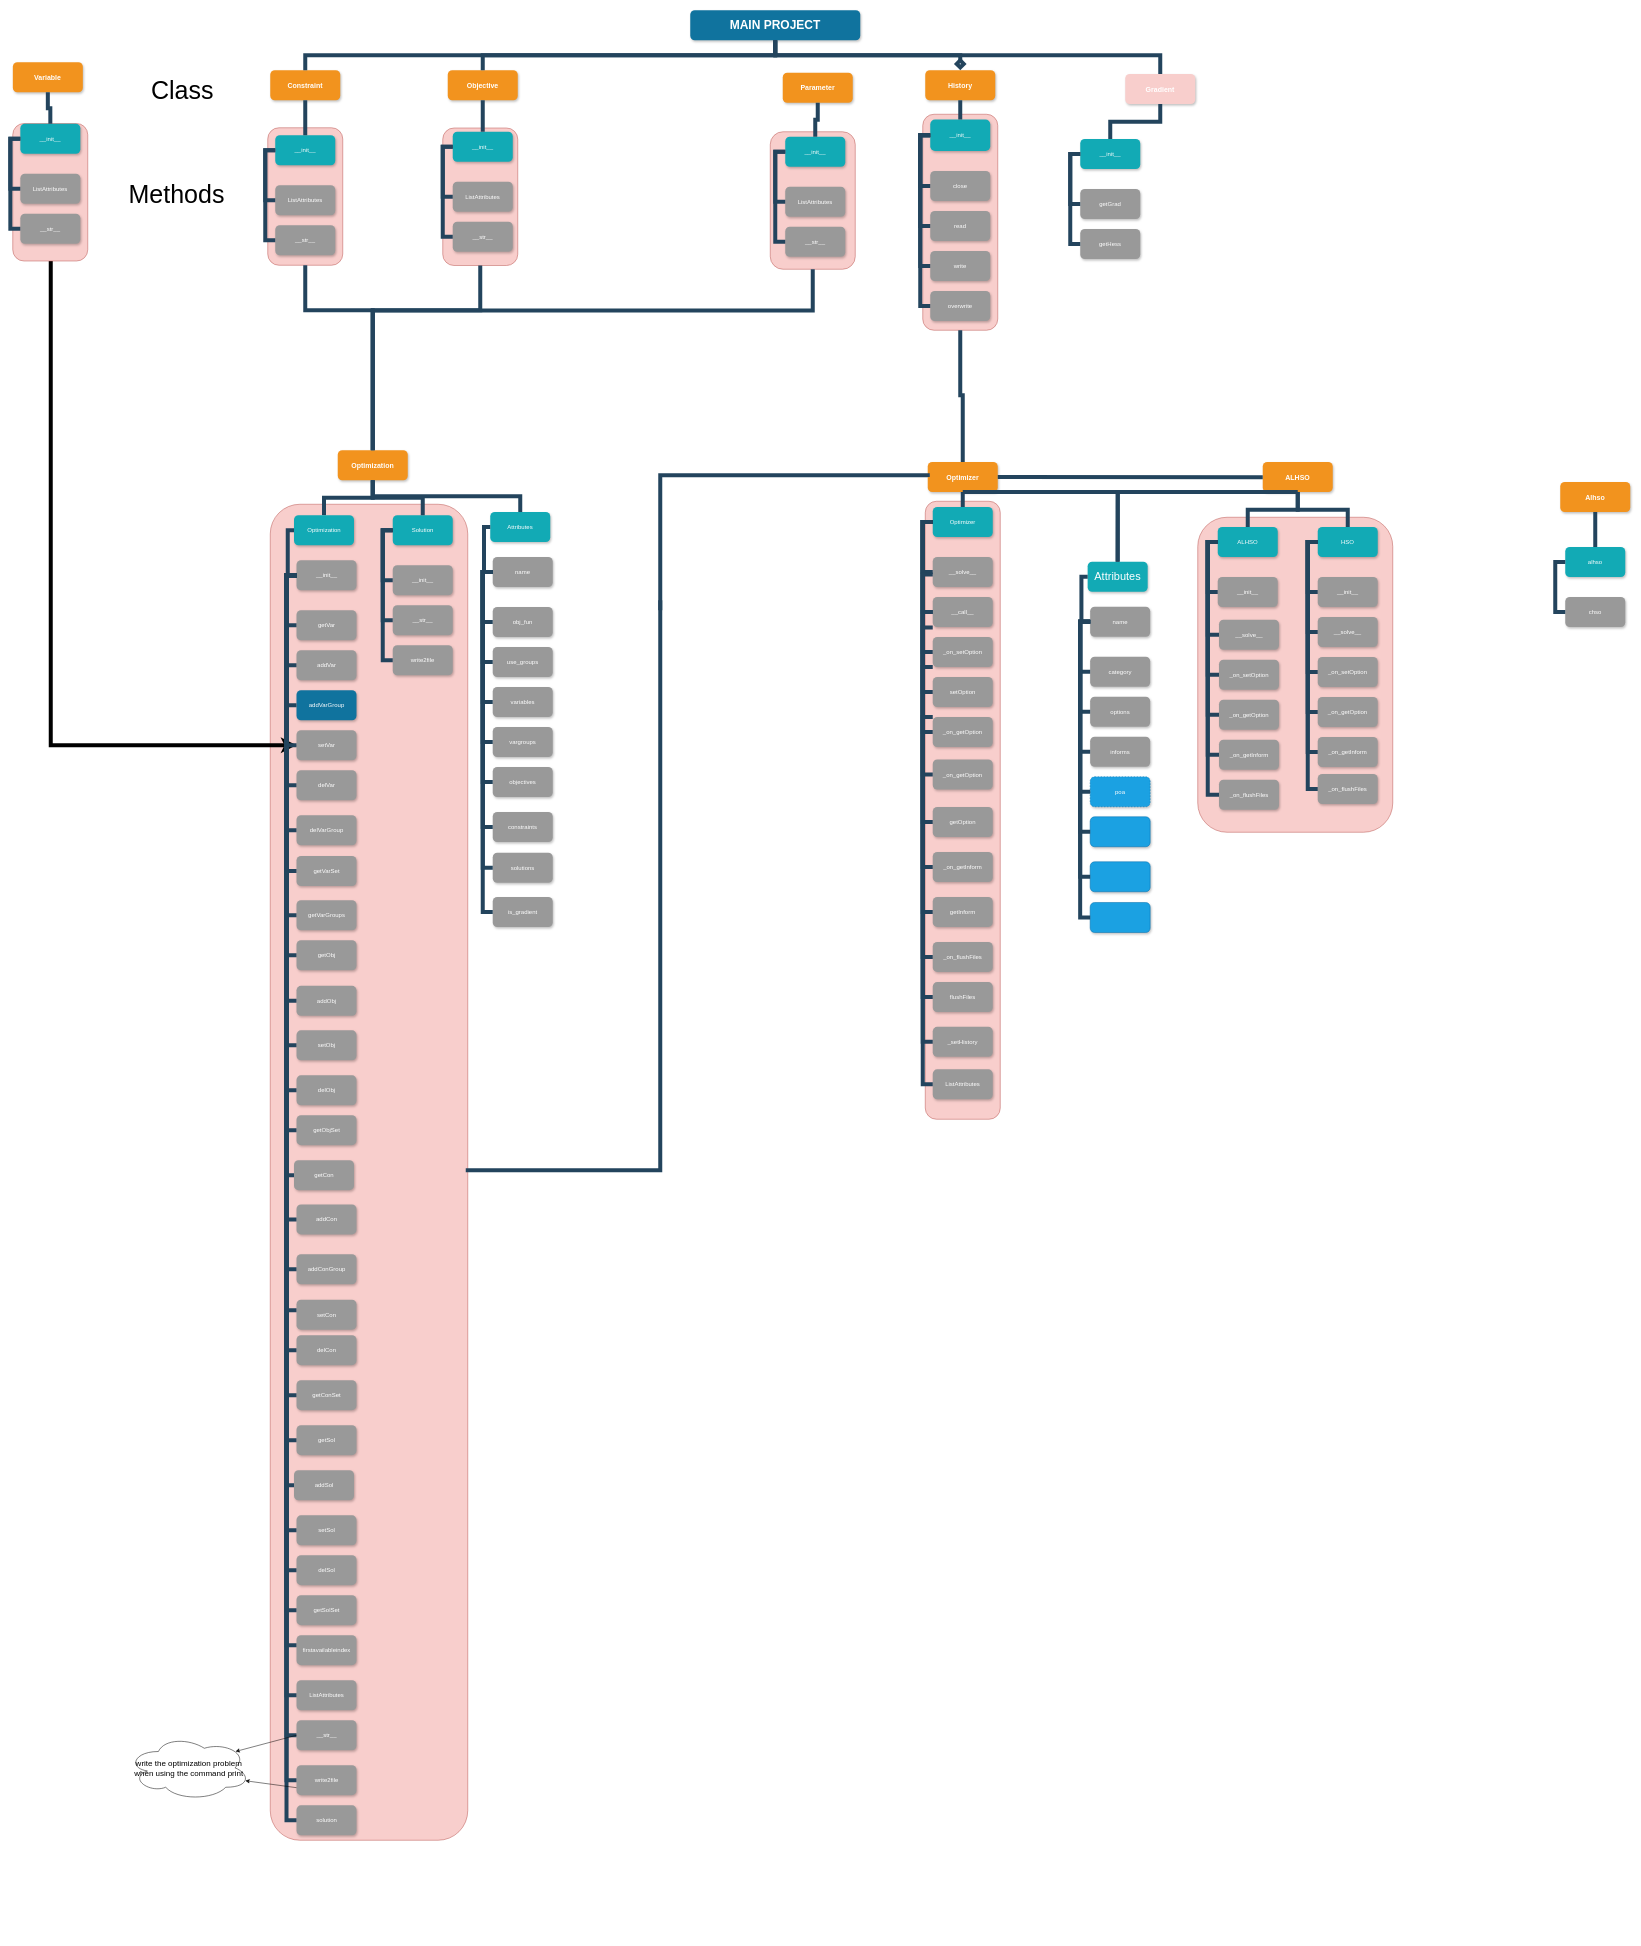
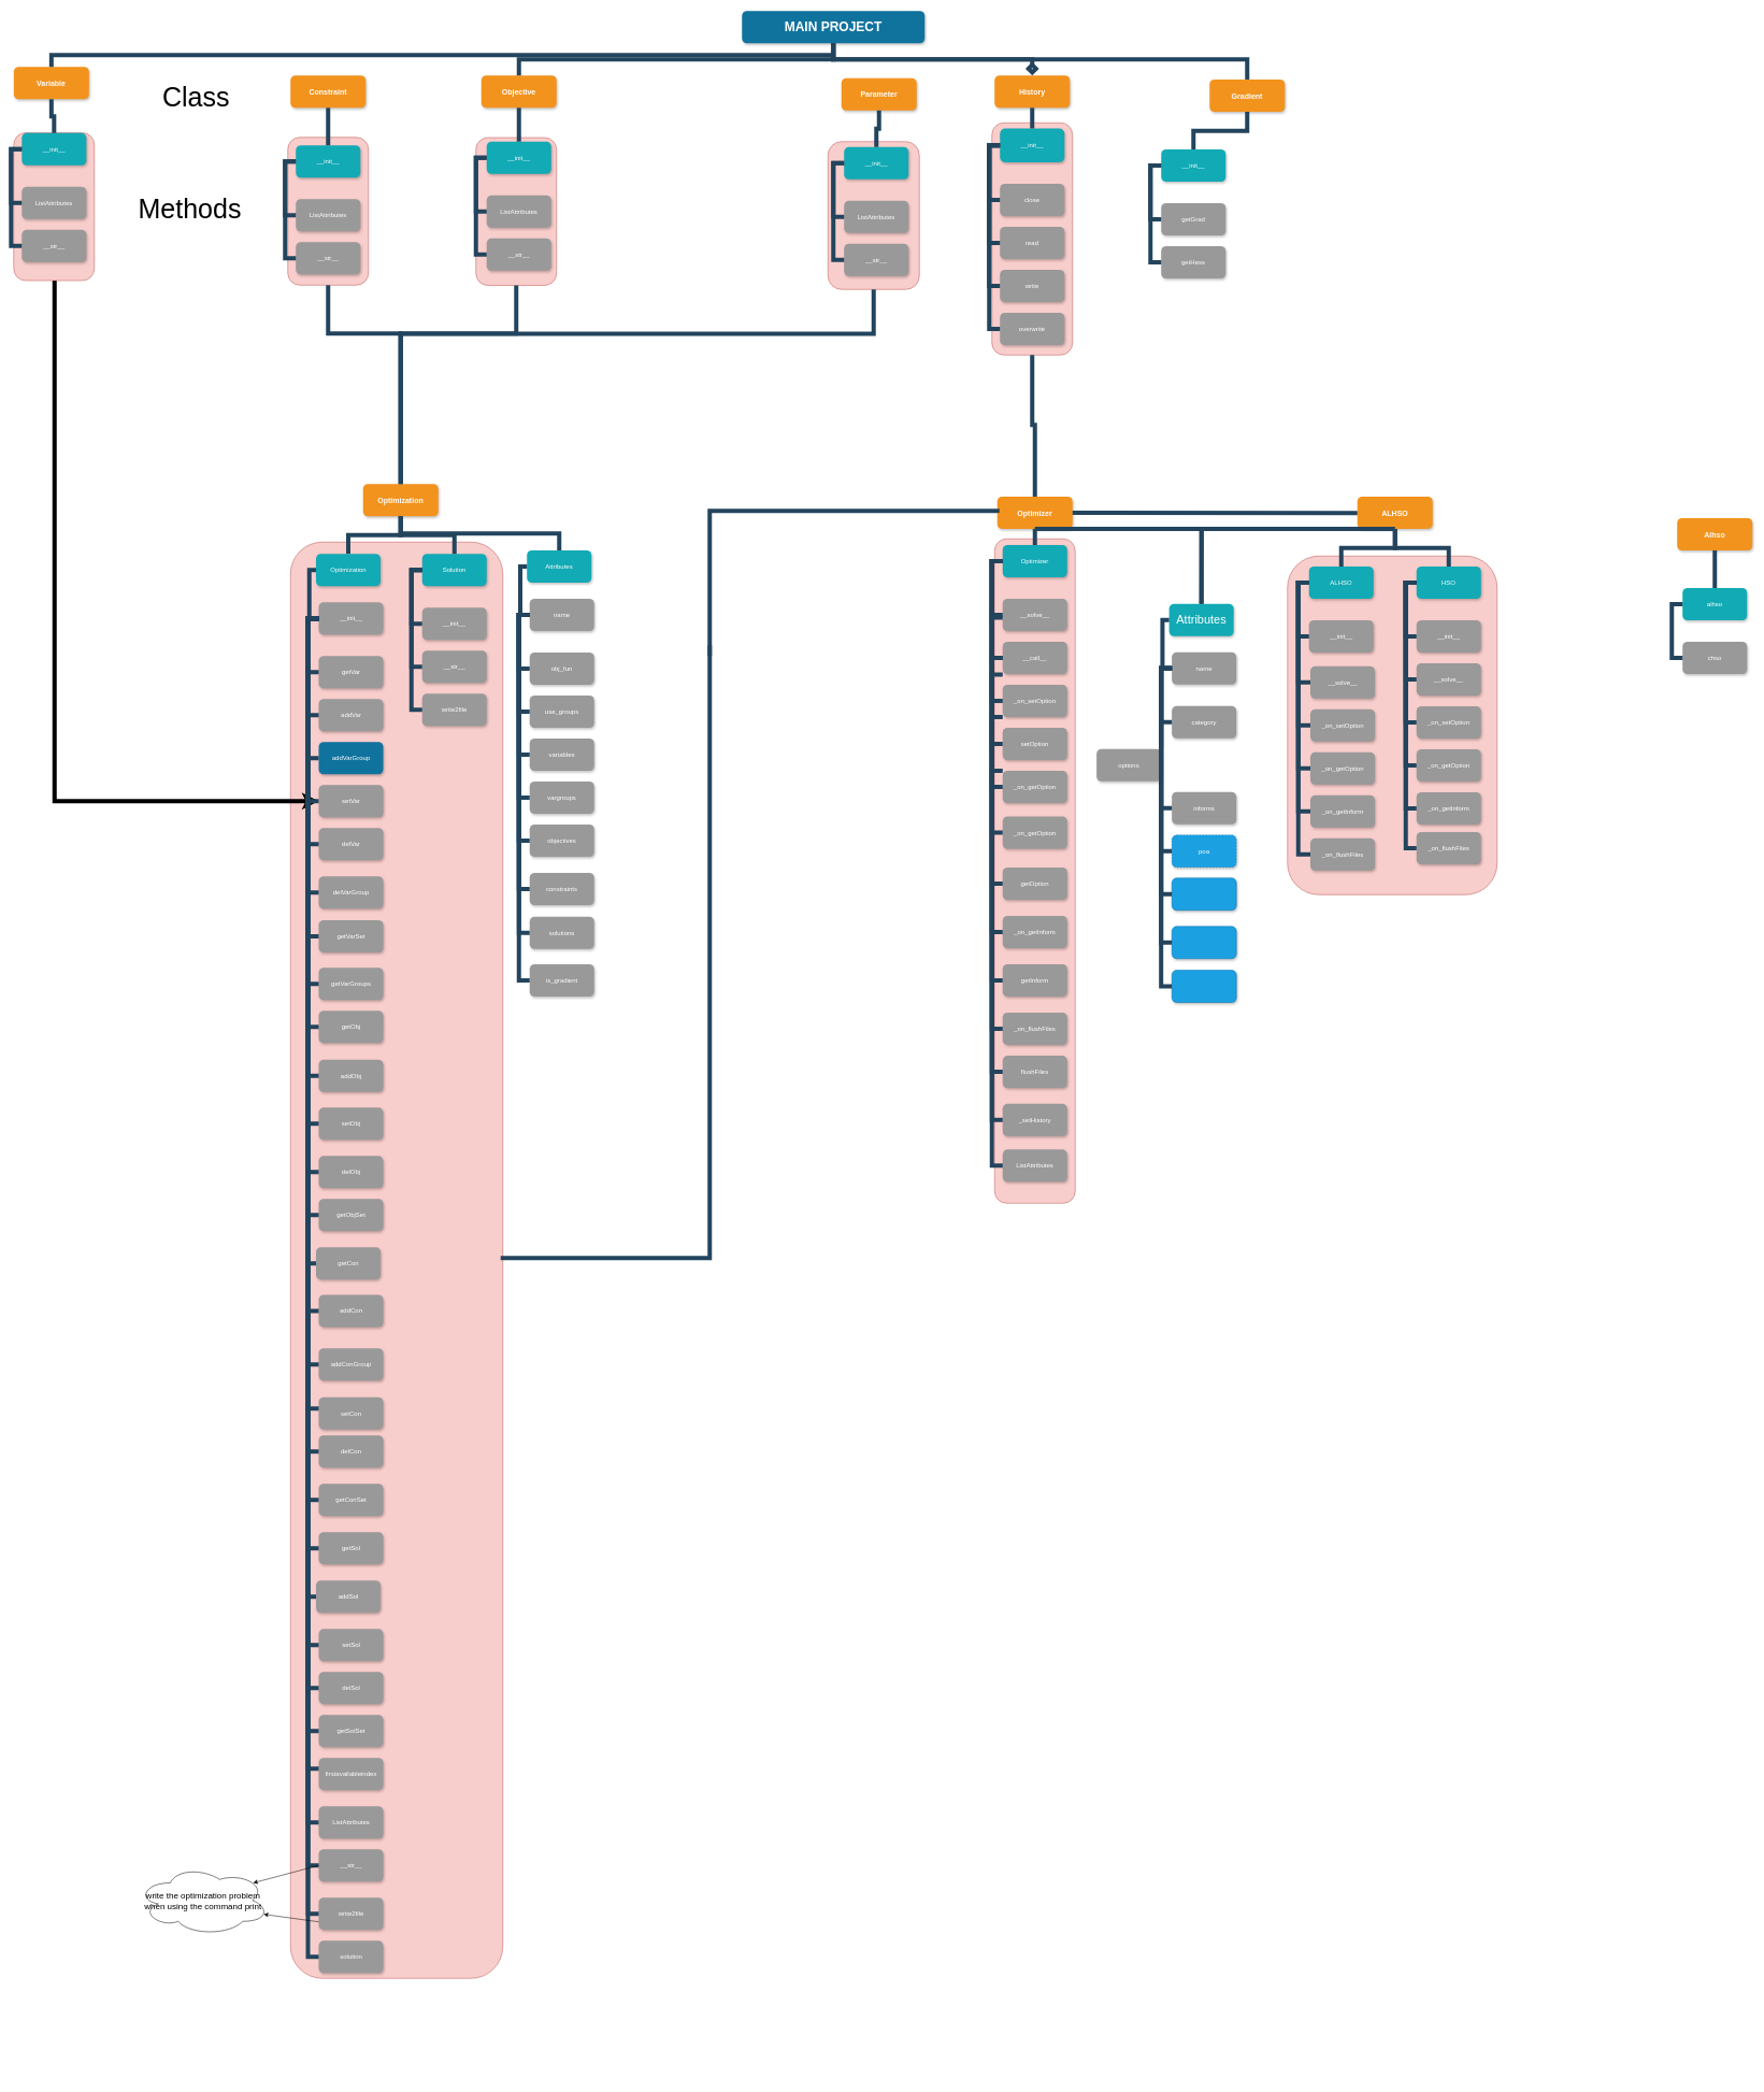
- <mxCell id="59" value="" style="edgeStyle=elbowEdgeStyle;elbow=vertical;rounded=0;fontColor=#000000;endArrow=none;endFill=0;strokeWidth=8;strokeColor=#23445D;" parent="1" source="12" target="13" edge="1"><mxGeometry width="100" height="100" relative="1" as="geometry"><mxPoint x="920" y="110" as="sourcePoint" /><mxPoint x="1020" y="10" as="targetPoint" /></mxGeometry></mxCell>
+ <mxCell id="59" value="" style="edgeStyle=elbowEdgeStyle;elbow=vertical;rounded=0;fontColor=#000000;endArrow=none;endFill=0;strokeWidth=8;strokeColor=#23445D;" parent="1" source="12" target="18" edge="1"><mxGeometry width="100" height="100" relative="1" as="geometry"><mxPoint x="920" y="110" as="sourcePoint" /><mxPoint x="1020" y="10" as="targetPoint" /></mxGeometry></mxCell>
- <mxCell id="16" value="Gradient" style="whiteSpace=wrap;rounded=1;fillColor=#f8cecc;strokeColor=none;shadow=1;fontColor=#FFFFFF;fontStyle=1;fontSize=14;" parent="1" vertex="1"><mxGeometry x="2250" y="147.5" width="140" height="60" as="geometry" /></mxCell>
+ <mxCell id="16" value="Gradient" style="whiteSpace=wrap;rounded=1;fillColor=#F2931E;strokeColor=none;shadow=1;fontColor=#FFFFFF;fontStyle=1;fontSize=14" parent="1" vertex="1"><mxGeometry x="2250" y="147.5" width="140" height="60" as="geometry" /></mxCell>
- <mxCell id="231" value="options" style="whiteSpace=wrap;rounded=1;fillColor=#999999;strokeColor=none;shadow=1;fontColor=#FFFFFF;fontStyle=0" parent="1" vertex="1"><mxGeometry x="2179.833" y="1393" width="120" height="60" as="geometry" /></mxCell>
+ <mxCell id="231" value="options" style="whiteSpace=wrap;rounded=1;fillColor=#999999;strokeColor=none;shadow=1;fontColor=#FFFFFF;fontStyle=0" parent="1" vertex="1"><mxGeometry x="2039.833" y="1393" width="120" height="60" as="geometry" /></mxCell>
